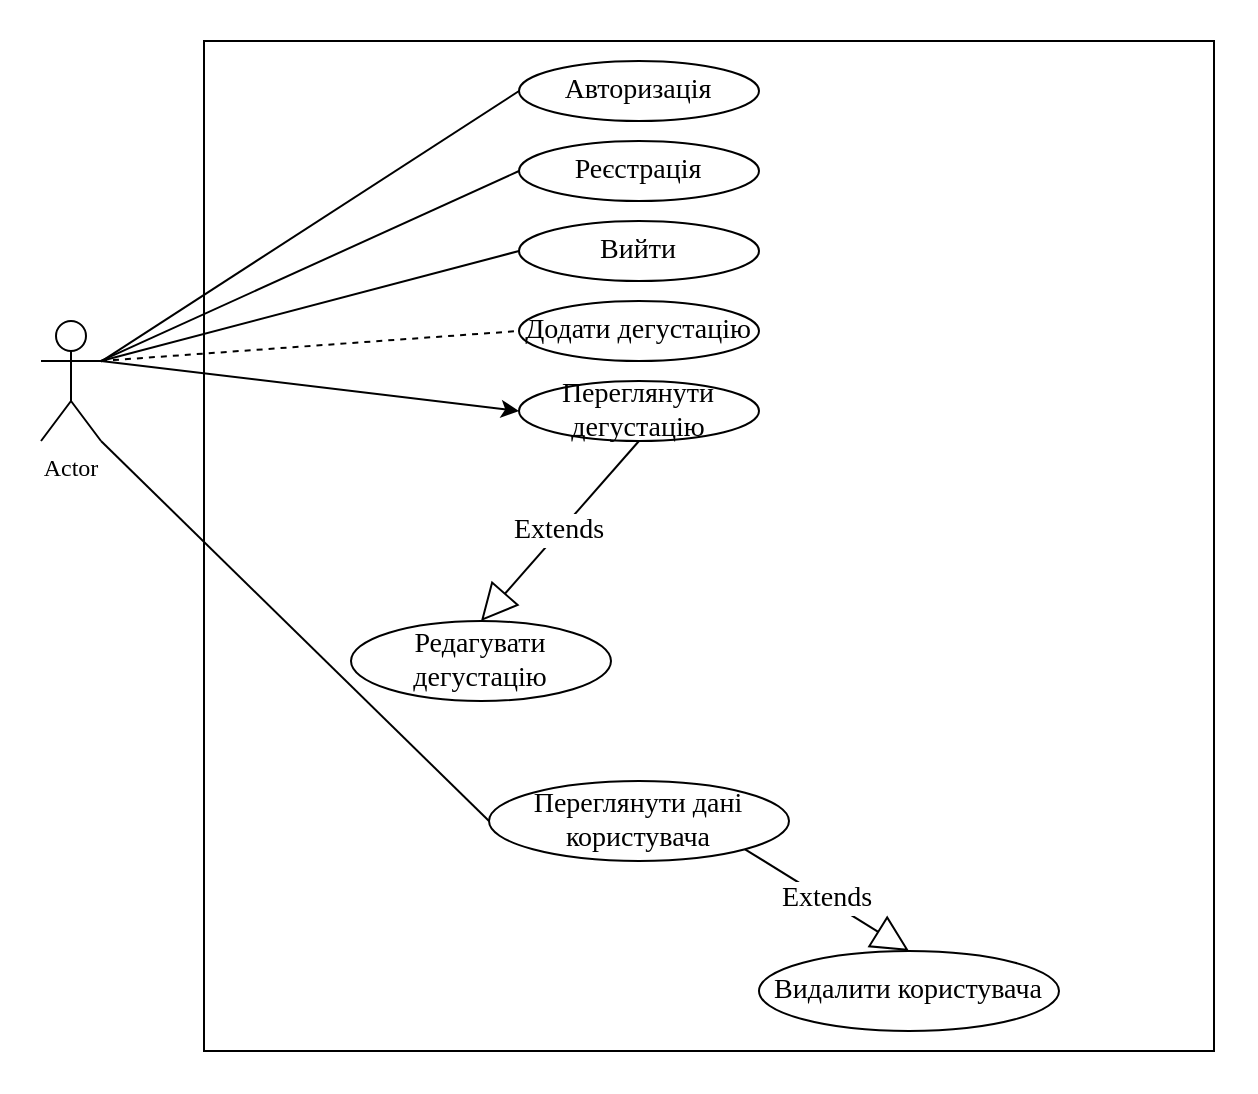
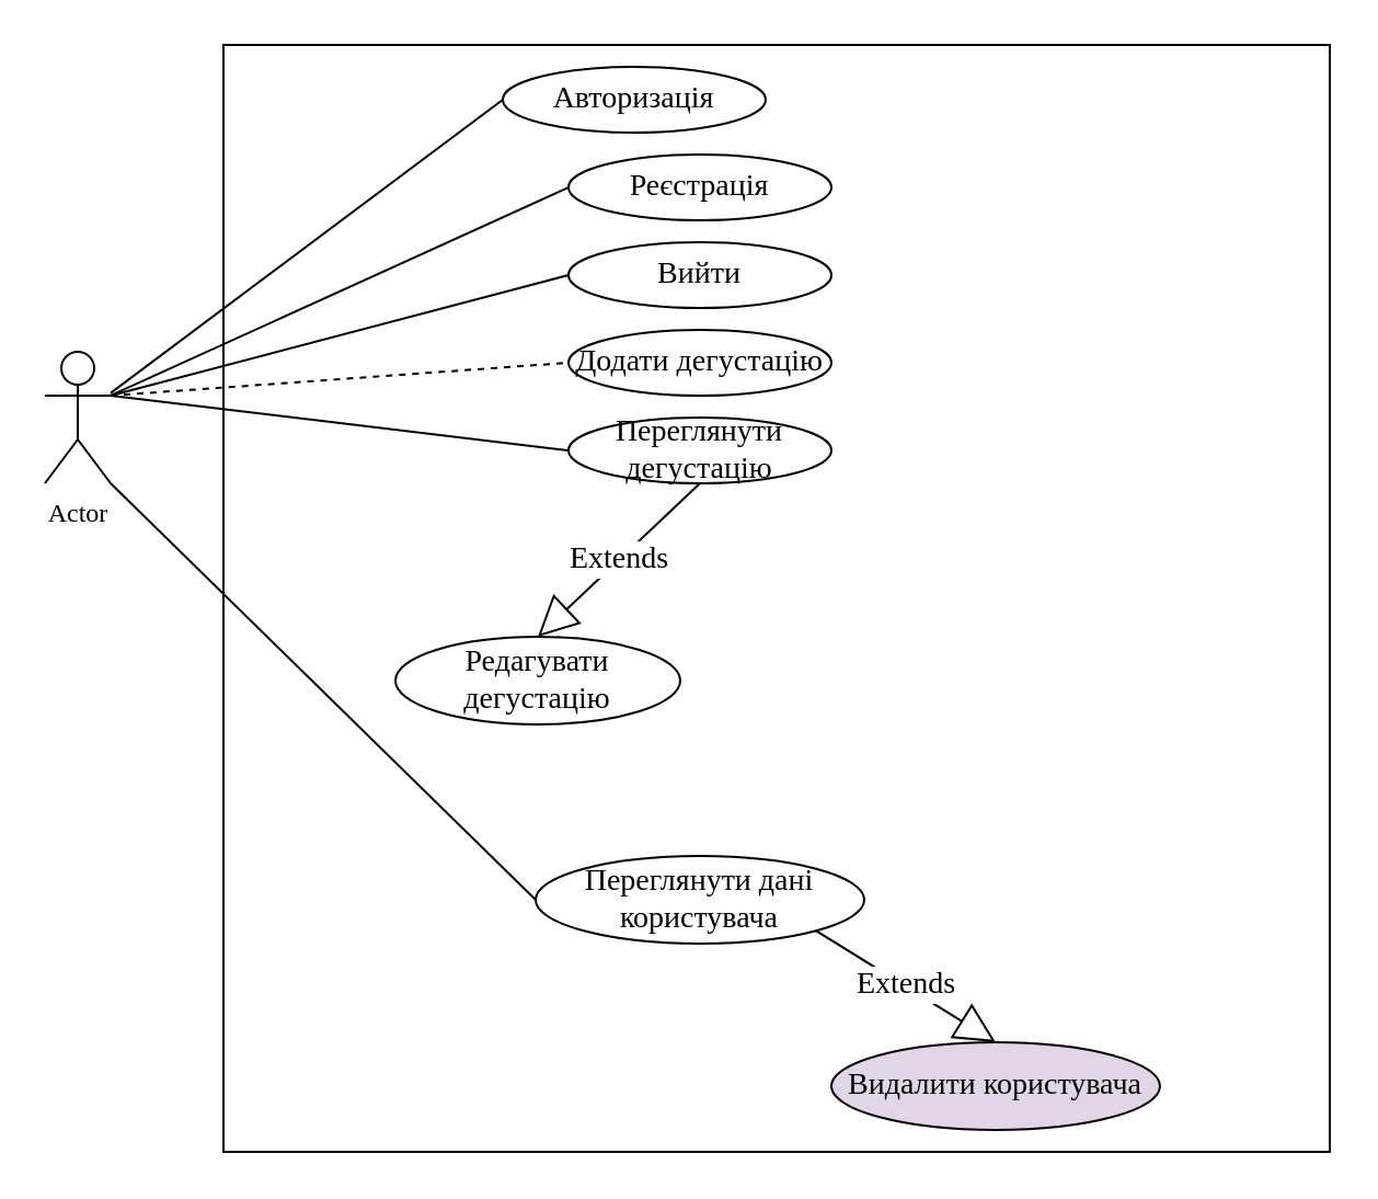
- <mxCell id="3" value="Авторизація" style="ellipse;whiteSpace=wrap;html=1;fontSize=14;fontFamily=Times New Roman;" vertex="1" parent="1"><mxGeometry x="259" y="30" width="120" height="30" as="geometry" /></mxCell>
+ <mxCell id="3" value="Авторизація" style="ellipse;whiteSpace=wrap;html=1;fontSize=14;fontFamily=Times New Roman;" vertex="1" parent="1"><mxGeometry x="229" y="30" width="120" height="30" as="geometry" /></mxCell>
- <mxCell id="15" value="" style="endArrow=classic;html=1;exitX=1;exitY=0.333;exitDx=0;exitDy=0;exitPerimeter=0;entryX=0;entryY=0.5;entryDx=0;entryDy=0;" edge="1" parent="1" source="17" target="6"><mxGeometry width="50" height="50" relative="1" as="geometry"><mxPoint x="370" y="290" as="sourcePoint" /><mxPoint x="420" y="240" as="targetPoint" /></mxGeometry></mxCell>
+ <mxCell id="15" value="" style="endArrow=none;html=1;exitX=1;exitY=0.333;exitDx=0;exitDy=0;exitPerimeter=0;entryX=0;entryY=0.5;entryDx=0;entryDy=0;" edge="1" parent="1" source="17" target="6"><mxGeometry width="50" height="50" relative="1" as="geometry"><mxPoint x="370" y="290" as="sourcePoint" /><mxPoint x="420" y="240" as="targetPoint" /></mxGeometry></mxCell>
- <mxCell id="7" value="Редагувати дегустацію" style="ellipse;whiteSpace=wrap;html=1;fontSize=14;fontFamily=Times New Roman;" vertex="1" parent="1"><mxGeometry x="175" y="310" width="130" height="40" as="geometry" /></mxCell>
+ <mxCell id="7" value="Редагувати дегустацію" style="ellipse;whiteSpace=wrap;html=1;fontSize=14;fontFamily=Times New Roman;" vertex="1" parent="1"><mxGeometry x="180" y="290" width="130" height="40" as="geometry" /></mxCell>
- <mxCell id="9" value="Видалити користувача" style="ellipse;whiteSpace=wrap;html=1;fontSize=14;fontFamily=Times New Roman;" vertex="1" parent="1"><mxGeometry x="379" y="475" width="150" height="40" as="geometry" /></mxCell>
+ <mxCell id="9" value="Видалити користувача" style="ellipse;whiteSpace=wrap;html=1;fontSize=14;fontFamily=Times New Roman;fillColor=#e1d5e7;" vertex="1" parent="1"><mxGeometry x="379" y="475" width="150" height="40" as="geometry" /></mxCell>
